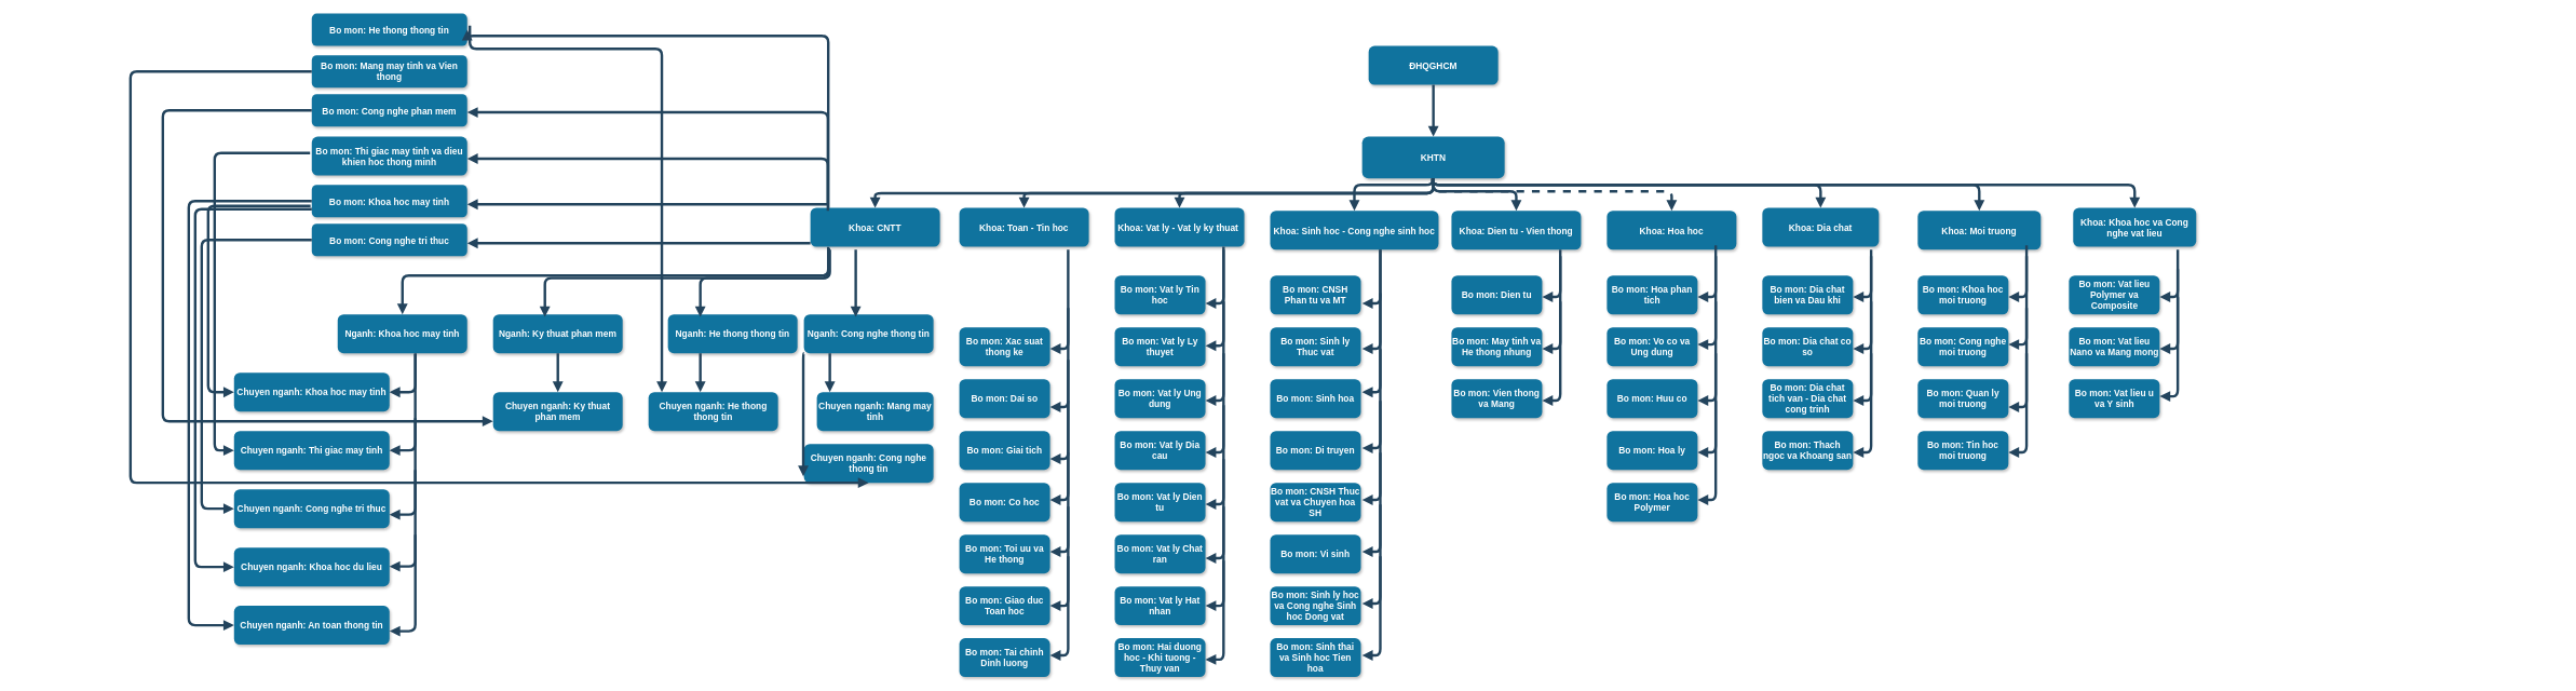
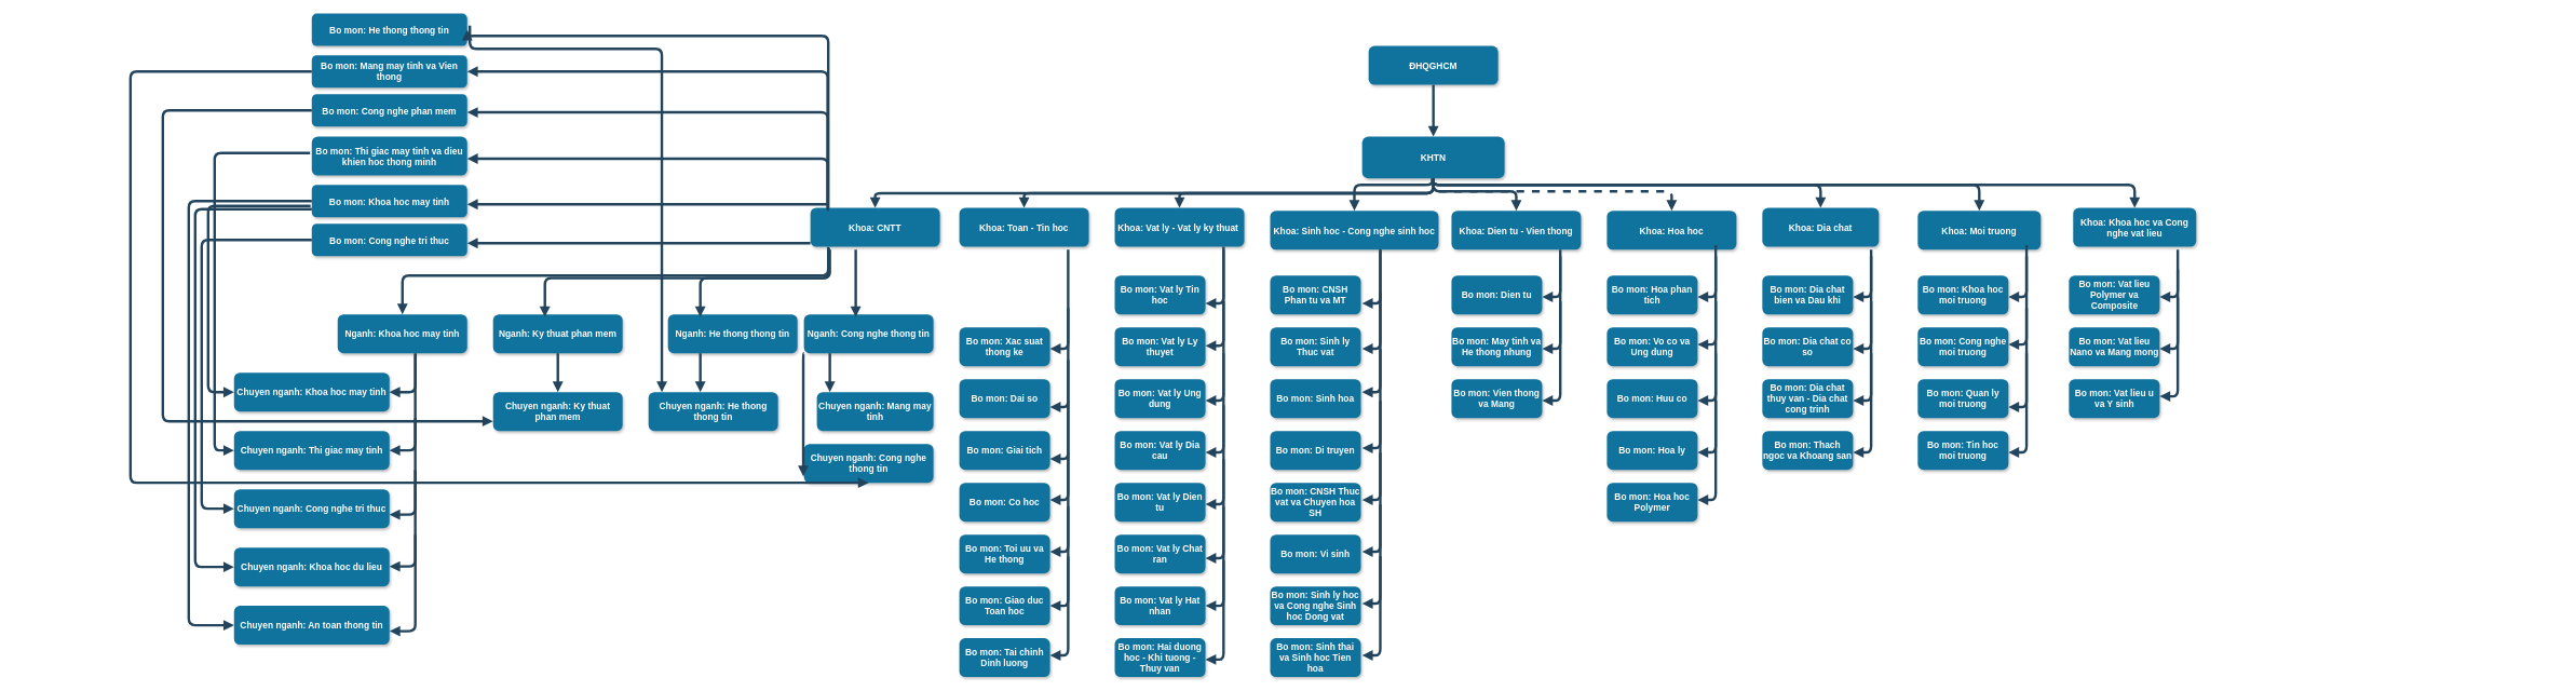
+ <mxCell id="39" value="" style="edgeStyle=elbowEdgeStyle;elbow=vertical;strokeWidth=4;endArrow=block;endFill=1;fontStyle=1;strokeColor=#23445D;exitX=0.133;exitY=0.025;exitDx=0;exitDy=0;entryX=1;entryY=0.5;entryDx=0;entryDy=0;exitPerimeter=0;" parent="1" source="4" target="34" edge="1"><mxGeometry x="-568" y="-84.5" width="100" height="100" as="geometry"><mxPoint x="1287.6" y="330.98" as="sourcePoint" /><mxPoint x="730" y="55.5" as="targetPoint" /><Array as="points"><mxPoint x="1160" y="110" /><mxPoint x="1030" y="65" /><mxPoint x="800" y="56" /></Array></mxGeometry></mxCell>
- <mxCell id="102" value="Bo mon: Dia chat tich van - Dia chat cong trinh" style="rounded=1;fillColor=#10739E;strokeColor=none;shadow=1;gradientColor=none;fontStyle=1;fontColor=#FFFFFF;fontSize=14;whiteSpace=wrap;" parent="1" vertex="1"><mxGeometry x="2720" y="585" width="140" height="60" as="geometry" /></mxCell>
+ <mxCell id="102" value="Bo mon: Dia chat thuy van - Dia chat cong trinh" style="rounded=1;fillColor=#10739E;strokeColor=none;shadow=1;gradientColor=none;fontStyle=1;fontColor=#FFFFFF;fontSize=14;whiteSpace=wrap;" parent="1" vertex="1"><mxGeometry x="2720" y="585" width="140" height="60" as="geometry" /></mxCell>
